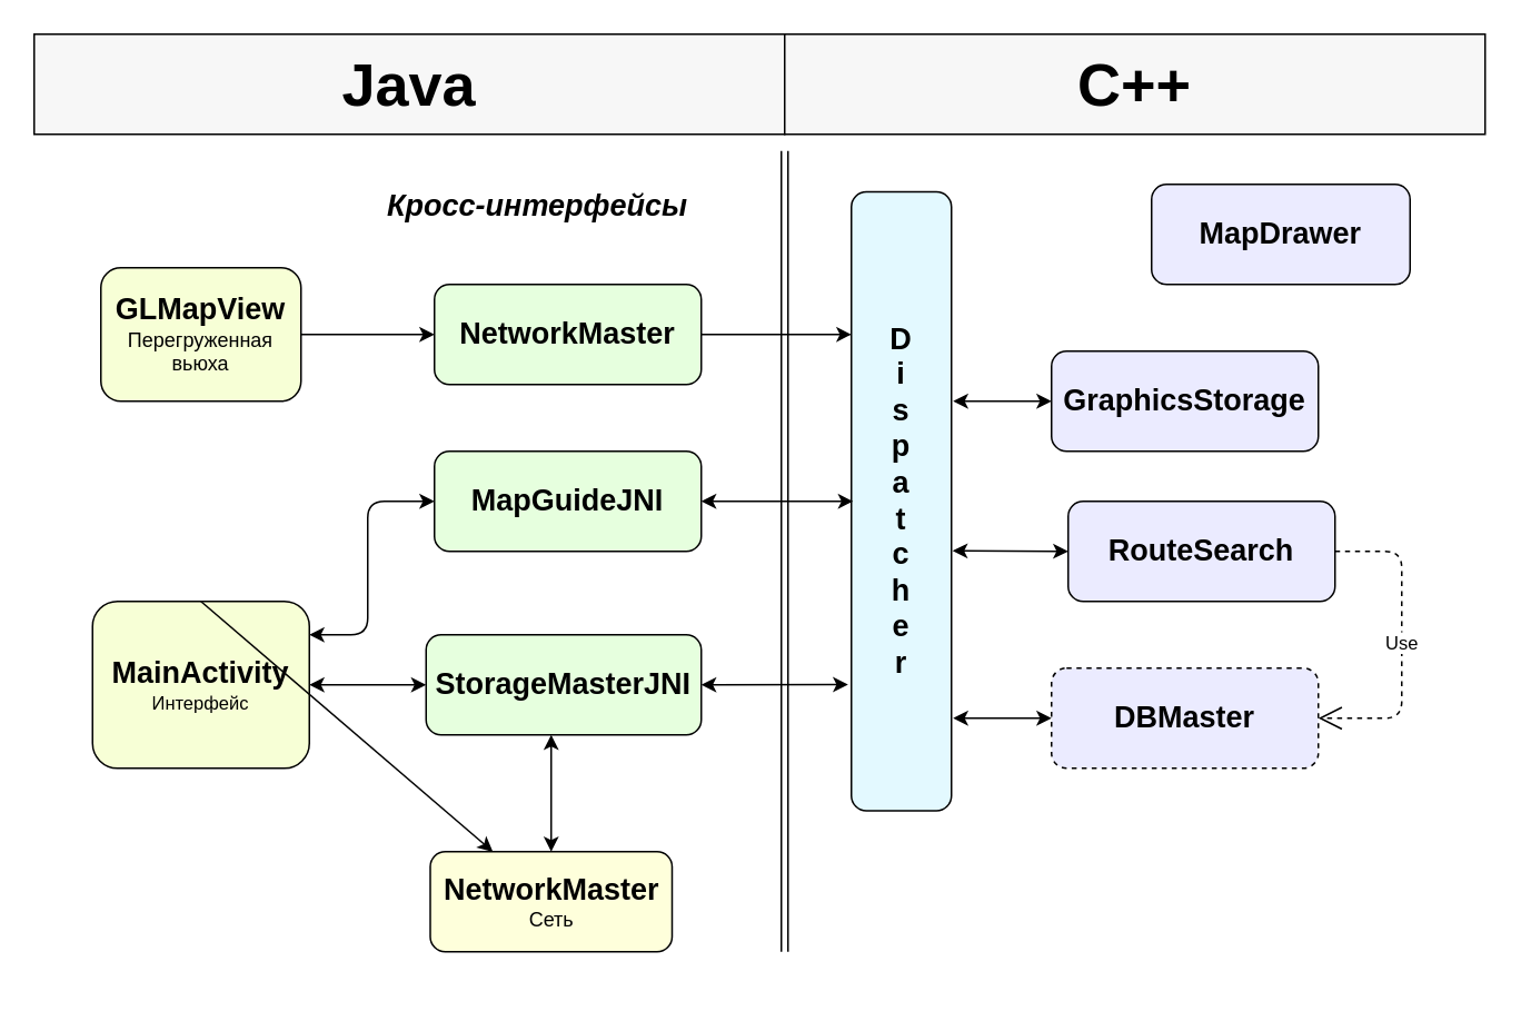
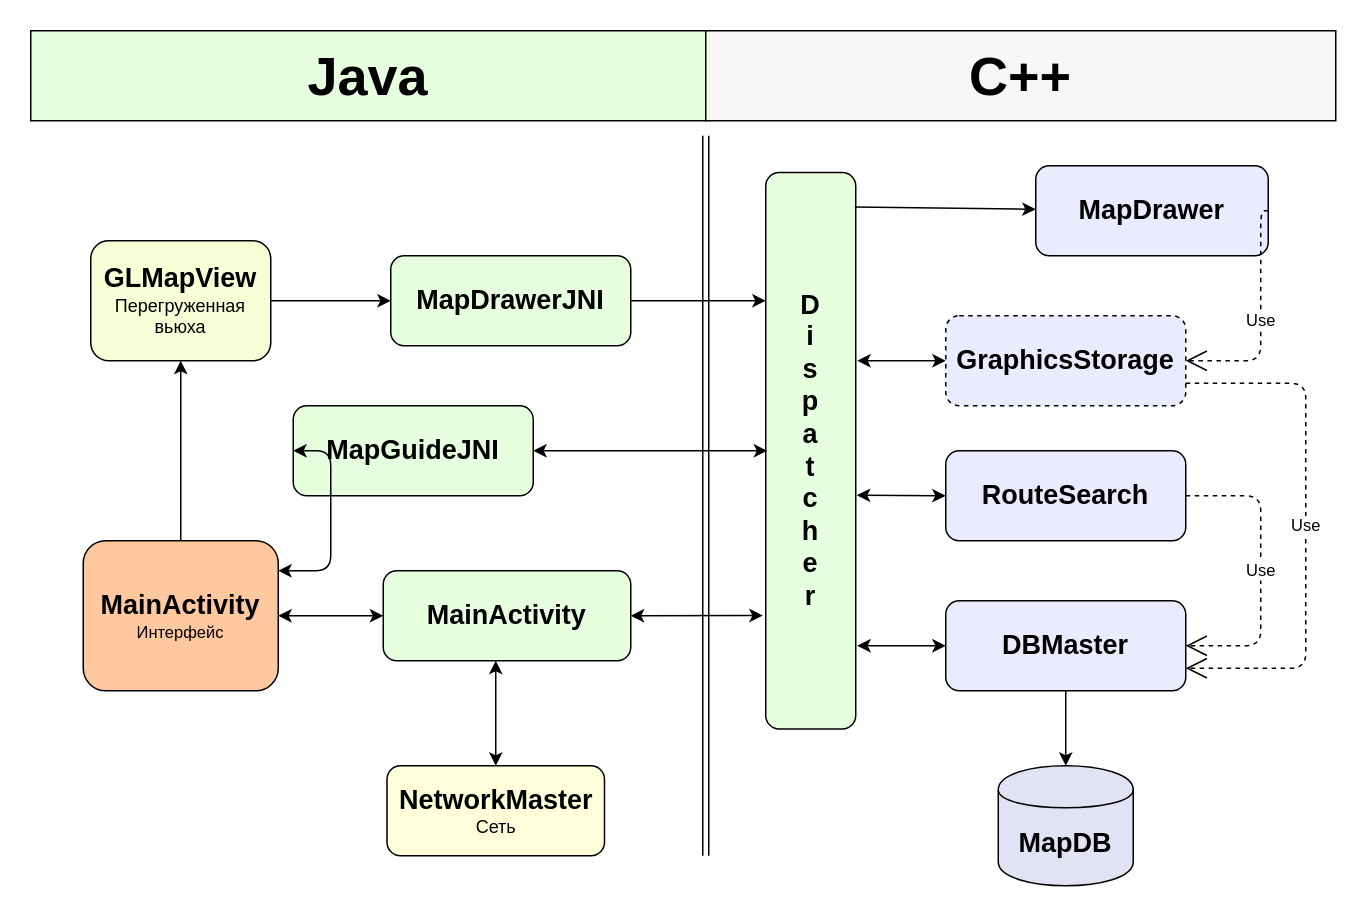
- <mxCell id="32" value="&lt;b&gt;&lt;font style=&quot;font-size: 36px&quot;&gt;Java&lt;/font&gt;&lt;/b&gt;" style="rounded=0;whiteSpace=wrap;html=1;fillColor=#F7F7F7;" vertex="1" parent="1"><mxGeometry y="20" width="450" height="60" as="geometry" x="20" /></mxCell>
+ <mxCell id="32" value="&lt;b&gt;&lt;font style=&quot;font-size: 36px&quot;&gt;Java&lt;/font&gt;&lt;/b&gt;" style="rounded=0;whiteSpace=wrap;html=1;fillColor=#e6ffde;" vertex="1" parent="1"><mxGeometry y="20" width="450" height="60" as="geometry" x="20" /></mxCell>
- <mxCell id="31" value="&lt;font style=&quot;font-size: 18px&quot;&gt;&lt;b&gt;&lt;i&gt;Кросс-интерфейсы&lt;/i&gt;&lt;/b&gt;&lt;/font&gt;" style="text;html=1;resizable=0;points=[];autosize=1;align=left;verticalAlign=top;spacingTop=-4;" vertex="1" parent="1"><mxGeometry x="230" y="110" width="200" height="20" as="geometry" /></mxCell>
+ <mxCell id="27" value="" style="endArrow=classic;html=1;exitX=0.989;exitY=0.062;exitDx=0;exitDy=0;exitPerimeter=0;" edge="1" parent="1" source="14" target="22"><mxGeometry width="50" height="50" relative="1" as="geometry"><mxPoint x="570" y="130" as="sourcePoint" /><mxPoint x="660" y="90" as="targetPoint" /></mxGeometry></mxCell>
- <mxCell id="4" value="&lt;font style=&quot;font-size: 18px&quot;&gt;&lt;b&gt;NetworkMaster&lt;/b&gt;&lt;/font&gt;" style="rounded=1;whiteSpace=wrap;html=1;fillColor=#E6FFDE;" vertex="1" parent="1"><mxGeometry x="260" y="170" width="160" height="60" as="geometry" /></mxCell>
+ <mxCell id="4" value="&lt;font style=&quot;font-size: 18px&quot;&gt;&lt;b&gt;MapDrawerJNI&lt;/b&gt;&lt;/font&gt;" style="rounded=1;whiteSpace=wrap;html=1;fillColor=#E6FFDE;" vertex="1" parent="1"><mxGeometry x="260" y="170" width="160" height="60" as="geometry" /></mxCell>
+ <mxCell id="29" value="Use" style="endArrow=open;endSize=12;dashed=1;html=1;exitX=1;exitY=0.5;exitDx=0;exitDy=0;entryX=1;entryY=0.5;entryDx=0;entryDy=0;" edge="1" parent="1" source="22" target="23"><mxGeometry width="160" relative="1" as="geometry"><mxPoint x="850" y="140" as="sourcePoint" /><mxPoint x="1010" y="140" as="targetPoint" /><Array as="points"><mxPoint x="840" y="140" /><mxPoint x="840" y="240" /></Array></mxGeometry></mxCell>
- <mxCell id="23" value="&lt;font style=&quot;font-size: 18px&quot;&gt;&lt;b&gt;GraphicsStorage&lt;/b&gt;&lt;/font&gt;" style="rounded=1;whiteSpace=wrap;html=1;fillColor=#EBEBFF;" vertex="1" parent="1"><mxGeometry x="630" width="160" height="60" as="geometry" y="210" /></mxCell>
+ <mxCell id="23" value="&lt;font style=&quot;font-size: 18px&quot;&gt;&lt;b&gt;GraphicsStorage&lt;/b&gt;&lt;/font&gt;" style="rounded=1;whiteSpace=wrap;html=1;fillColor=#EBEBFF;dashed=1;" vertex="1" parent="1"><mxGeometry x="630" width="160" height="60" as="geometry" y="210" /></mxCell>
- <mxCell id="6" value="&lt;font style=&quot;font-size: 18px&quot;&gt;&lt;b&gt;MapGuideJNI&lt;/b&gt;&lt;/font&gt;" style="rounded=1;whiteSpace=wrap;html=1;fillColor=#E6FFDE;" vertex="1" parent="1"><mxGeometry x="260" y="270" width="160" height="60" as="geometry" /></mxCell>
+ <mxCell id="6" value="&lt;font style=&quot;font-size: 18px&quot;&gt;&lt;b&gt;MapGuideJNI&lt;/b&gt;&lt;/font&gt;" style="rounded=1;whiteSpace=wrap;html=1;fillColor=#E6FFDE;" vertex="1" parent="1"><mxGeometry x="195" y="270" width="160" height="60" as="geometry" /></mxCell>
- <mxCell id="14" value="&lt;font style=&quot;font-size: 18px&quot;&gt;&lt;b&gt;&lt;font&gt;D&lt;br&gt;&lt;/font&gt;i&lt;br&gt;s&lt;br&gt;p&lt;br&gt;a&lt;br&gt;t&lt;br&gt;c&lt;br&gt;h&lt;br&gt;e&lt;br&gt;r&lt;/b&gt;&lt;/font&gt;&lt;br&gt;" style="rounded=1;whiteSpace=wrap;html=1;fillColor=#E3F9FF;" vertex="1" parent="1"><mxGeometry x="510" y="114.5" width="60" height="371" as="geometry" /></mxCell>
+ <mxCell id="14" value="&lt;font style=&quot;font-size: 18px&quot;&gt;&lt;b&gt;&lt;font&gt;D&lt;br&gt;&lt;/font&gt;i&lt;br&gt;s&lt;br&gt;p&lt;br&gt;a&lt;br&gt;t&lt;br&gt;c&lt;br&gt;h&lt;br&gt;e&lt;br&gt;r&lt;/b&gt;&lt;/font&gt;&lt;br&gt;" style="rounded=1;whiteSpace=wrap;html=1;fillColor=#e6ffde;" vertex="1" parent="1"><mxGeometry x="510" y="114.5" width="60" height="371" as="geometry" /></mxCell>
- <mxCell id="21" value="&lt;font style=&quot;font-size: 18px&quot;&gt;&lt;b&gt;RouteSearch&lt;/b&gt;&lt;/font&gt;" style="rounded=1;whiteSpace=wrap;html=1;fillColor=#EBEBFF;" vertex="1" parent="1"><mxGeometry x="640" y="300" width="160" height="60" as="geometry" /></mxCell>
+ <mxCell id="21" value="&lt;font style=&quot;font-size: 18px&quot;&gt;&lt;b&gt;RouteSearch&lt;/b&gt;&lt;/font&gt;" style="rounded=1;whiteSpace=wrap;html=1;fillColor=#EBEBFF;" vertex="1" parent="1"><mxGeometry x="630" y="300" width="160" height="60" as="geometry" /></mxCell>
+ <mxCell id="30" value="Use" style="endArrow=open;endSize=12;dashed=1;html=1;exitX=1;exitY=0.75;exitDx=0;exitDy=0;entryX=1;entryY=0.75;entryDx=0;entryDy=0;" edge="1" parent="1" source="23" target="18"><mxGeometry width="160" relative="1" as="geometry"><mxPoint x="920" y="270" as="sourcePoint" /><mxPoint x="1080" y="270" as="targetPoint" /><Array as="points"><mxPoint x="870" y="255" /><mxPoint x="870" y="445" /></Array></mxGeometry></mxCell>
- <mxCell id="2" value="&lt;font&gt;&lt;b&gt;&lt;font style=&quot;font-size: 18px&quot;&gt;MainActivity&lt;/font&gt;&lt;/b&gt;&lt;br&gt;&lt;font style=&quot;font-size: 11px&quot;&gt;Интерфейс&lt;/font&gt;&lt;br&gt;&lt;/font&gt;" style="rounded=1;whiteSpace=wrap;html=1;fillColor=#f7ffd6;" vertex="1" parent="1"><mxGeometry x="55" y="360" width="130" height="100" as="geometry" /></mxCell>
+ <mxCell id="2" value="&lt;font&gt;&lt;b&gt;&lt;font style=&quot;font-size: 18px&quot;&gt;MainActivity&lt;/font&gt;&lt;/b&gt;&lt;br&gt;&lt;font style=&quot;font-size: 11px&quot;&gt;Интерфейс&lt;/font&gt;&lt;br&gt;&lt;/font&gt;" style="rounded=1;whiteSpace=wrap;html=1;fillColor=#FFC89E;" vertex="1" parent="1"><mxGeometry x="55" y="360" width="130" height="100" as="geometry" /></mxCell>
- <mxCell id="5" value="&lt;font style=&quot;font-size: 18px&quot;&gt;&lt;b&gt;StorageMasterJNI&lt;/b&gt;&lt;/font&gt;" style="rounded=1;whiteSpace=wrap;html=1;fillColor=#E6FFDE;" vertex="1" parent="1"><mxGeometry x="255" y="380" width="165" height="60" as="geometry" /></mxCell>
+ <mxCell id="5" value="&lt;font style=&quot;font-size: 18px&quot;&gt;&lt;b&gt;MainActivity&lt;/b&gt;&lt;/font&gt;" style="rounded=1;whiteSpace=wrap;html=1;fillColor=#E6FFDE;" vertex="1" parent="1"><mxGeometry x="255" y="380" width="165" height="60" as="geometry" /></mxCell>
- <mxCell id="18" value="&lt;font&gt;&lt;font style=&quot;font-size: 18px&quot;&gt;&lt;b&gt;DBMaster&lt;/b&gt;&lt;/font&gt;&lt;br&gt;&lt;/font&gt;" style="rounded=1;whiteSpace=wrap;html=1;fillColor=#EBEBFF;dashed=1;" vertex="1" parent="1"><mxGeometry x="630" y="400" width="160" height="60" as="geometry" /></mxCell>
+ <mxCell id="18" value="&lt;font&gt;&lt;font style=&quot;font-size: 18px&quot;&gt;&lt;b&gt;DBMaster&lt;/b&gt;&lt;/font&gt;&lt;br&gt;&lt;/font&gt;" style="rounded=1;whiteSpace=wrap;html=1;fillColor=#EBEBFF;" vertex="1" parent="1"><mxGeometry x="630" y="400" width="160" height="60" as="geometry" /></mxCell>
- <mxCell id="12" value="" style="endArrow=classic;html=1;exitX=0.5;exitY=0;exitDx=0;exitDy=0;" edge="1" parent="1" source="2" target="9"><mxGeometry width="50" height="50" relative="1" as="geometry"><mxPoint x="80" y="360" as="sourcePoint" /><mxPoint x="0" y="270" as="targetPoint" /></mxGeometry></mxCell>
+ <mxCell id="12" value="" style="endArrow=classic;html=1;entryX=0.5;entryY=1;entryDx=0;entryDy=0;exitX=0.5;exitY=0;exitDx=0;exitDy=0;" edge="1" parent="1" source="2" target="11"><mxGeometry width="50" height="50" relative="1" as="geometry"><mxPoint x="80" y="360" as="sourcePoint" /><mxPoint x="0" y="270" as="targetPoint" /></mxGeometry></mxCell>
+ <mxCell id="20" value="" style="endArrow=classic;html=1;exitX=0.5;exitY=1;exitDx=0;exitDy=0;" edge="1" parent="1" source="18" target="19"><mxGeometry width="50" height="50" relative="1" as="geometry"><mxPoint x="650" y="520" as="sourcePoint" /><mxPoint x="700" y="470" as="targetPoint" /></mxGeometry></mxCell>
+ <mxCell id="19" value="&lt;font style=&quot;font-size: 18px&quot;&gt;&lt;b&gt;MapDB&lt;/b&gt;&lt;/font&gt;" style="shape=cylinder;whiteSpace=wrap;html=1;boundedLbl=1;backgroundOutline=1;fillColor=#E2E2F5;" vertex="1" parent="1"><mxGeometry x="665" y="510" width="90" height="80" as="geometry" /></mxCell>
